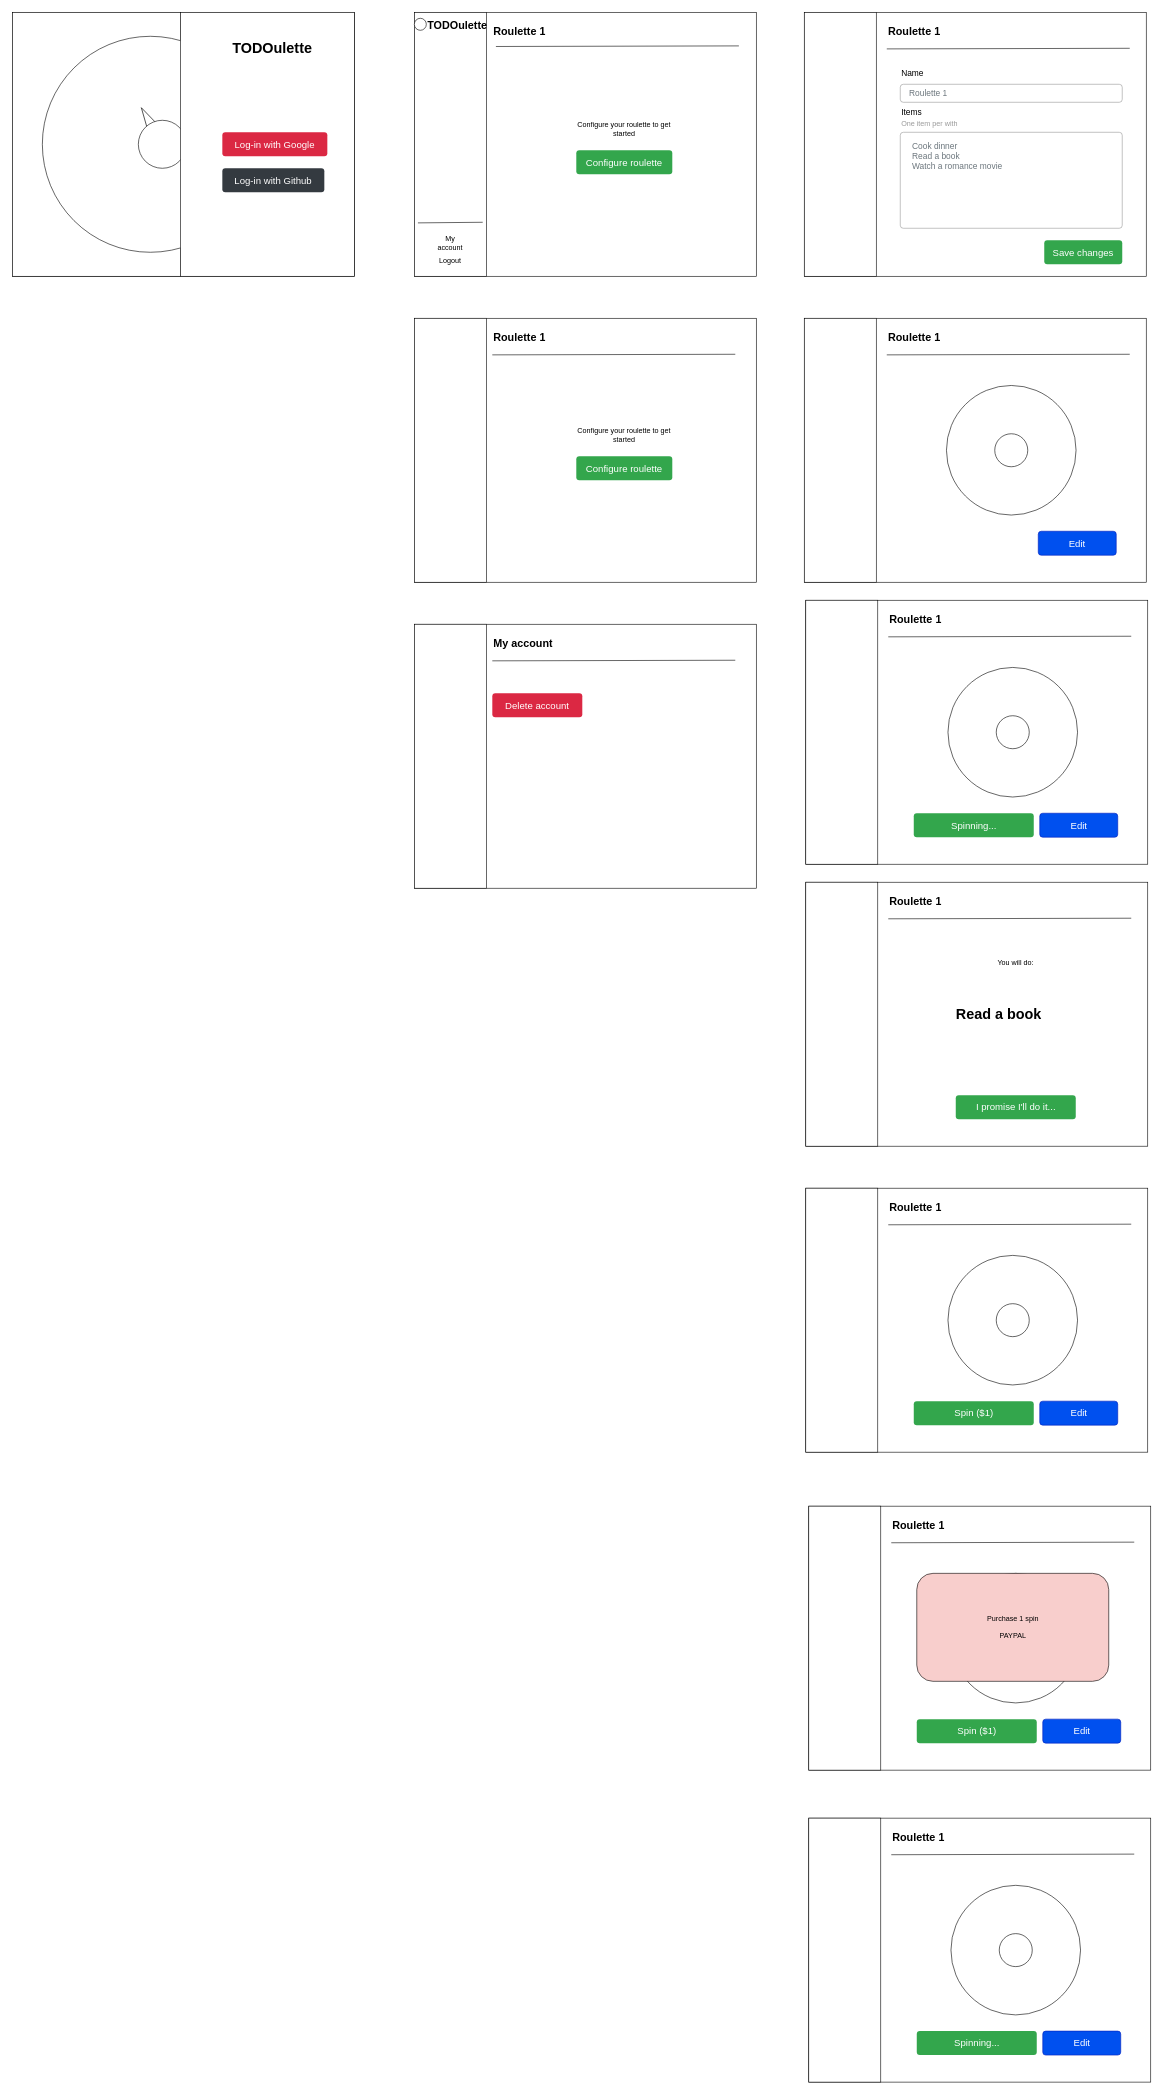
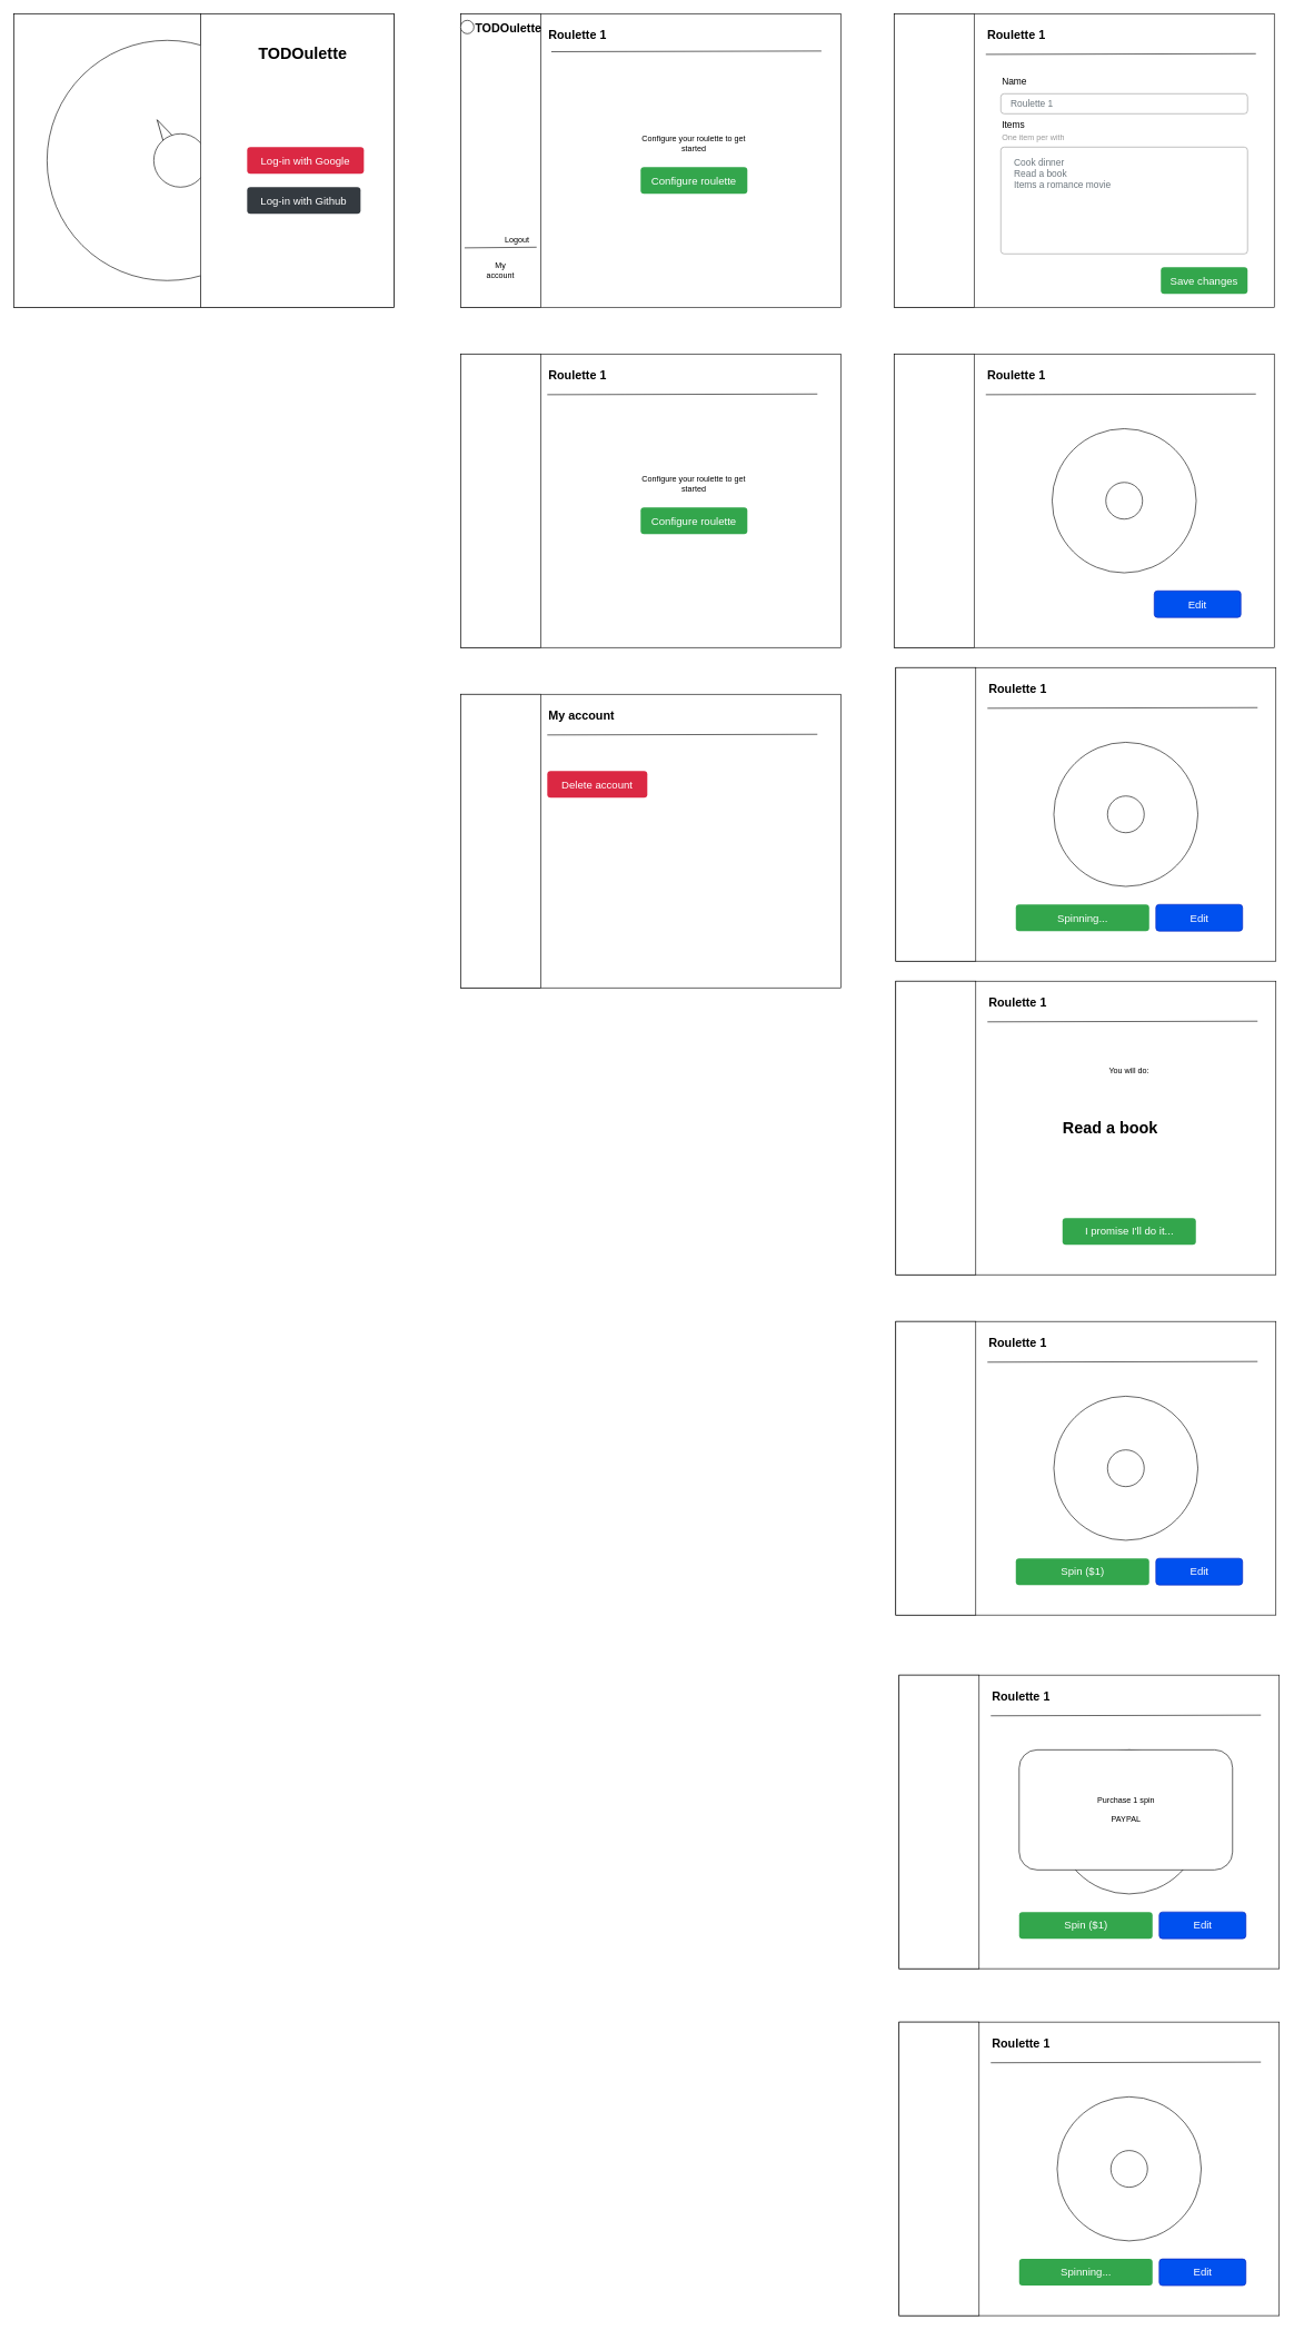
- <mxCell id="28" value="Cook dinner&lt;div&gt;Read a book&lt;/div&gt;&lt;div&gt;Watch a romance movie&lt;/div&gt;" style="html=1;shadow=0;dashed=0;shape=mxgraph.bootstrap.rrect;rSize=5;strokeColor=#999999;strokeWidth=1;fillColor=#FFFFFF;fontColor=#6C767D;whiteSpace=wrap;align=left;verticalAlign=top;spacingLeft=10;fontSize=14;spacing=10;" parent="1" vertex="1"><mxGeometry x="1500" y="220" width="370" height="160" as="geometry" /></mxCell>
+ <mxCell id="28" value="Cook dinner&lt;div&gt;Read a book&lt;/div&gt;&lt;div&gt;Items a romance movie&lt;/div&gt;" style="html=1;shadow=0;dashed=0;shape=mxgraph.bootstrap.rrect;rSize=5;strokeColor=#999999;strokeWidth=1;fillColor=#FFFFFF;fontColor=#6C767D;whiteSpace=wrap;align=left;verticalAlign=top;spacingLeft=10;fontSize=14;spacing=10;" parent="1" vertex="1"><mxGeometry x="1500" y="220" width="370" height="160" as="geometry" /></mxCell>
- <mxCell id="16" value="Logout" style="text;html=1;align=center;verticalAlign=middle;whiteSpace=wrap;rounded=0;" parent="1" vertex="1"><mxGeometry x="720" y="420" width="60" height="30" as="geometry" /></mxCell>
+ <mxCell id="16" value="Logout" style="text;html=1;align=center;verticalAlign=middle;whiteSpace=wrap;rounded=0;" parent="1" vertex="1"><mxGeometry x="745" y="345" width="60" height="30" as="geometry" /></mxCell>
- <mxCell id="73" value="Purchase 1 spin&lt;div&gt;&lt;br&gt;&lt;/div&gt;&lt;div&gt;PAYPAL&lt;/div&gt;" style="rounded=1;whiteSpace=wrap;html=1;fillColor=#f8cecc;" parent="1" vertex="1"><mxGeometry x="1527.5" y="2622" width="320" height="180" as="geometry" /></mxCell>
+ <mxCell id="73" value="Purchase 1 spin&lt;div&gt;&lt;br&gt;&lt;/div&gt;&lt;div&gt;PAYPAL&lt;/div&gt;" style="rounded=1;whiteSpace=wrap;html=1;" parent="1" vertex="1"><mxGeometry x="1527.5" y="2622" width="320" height="180" as="geometry" /></mxCell>
